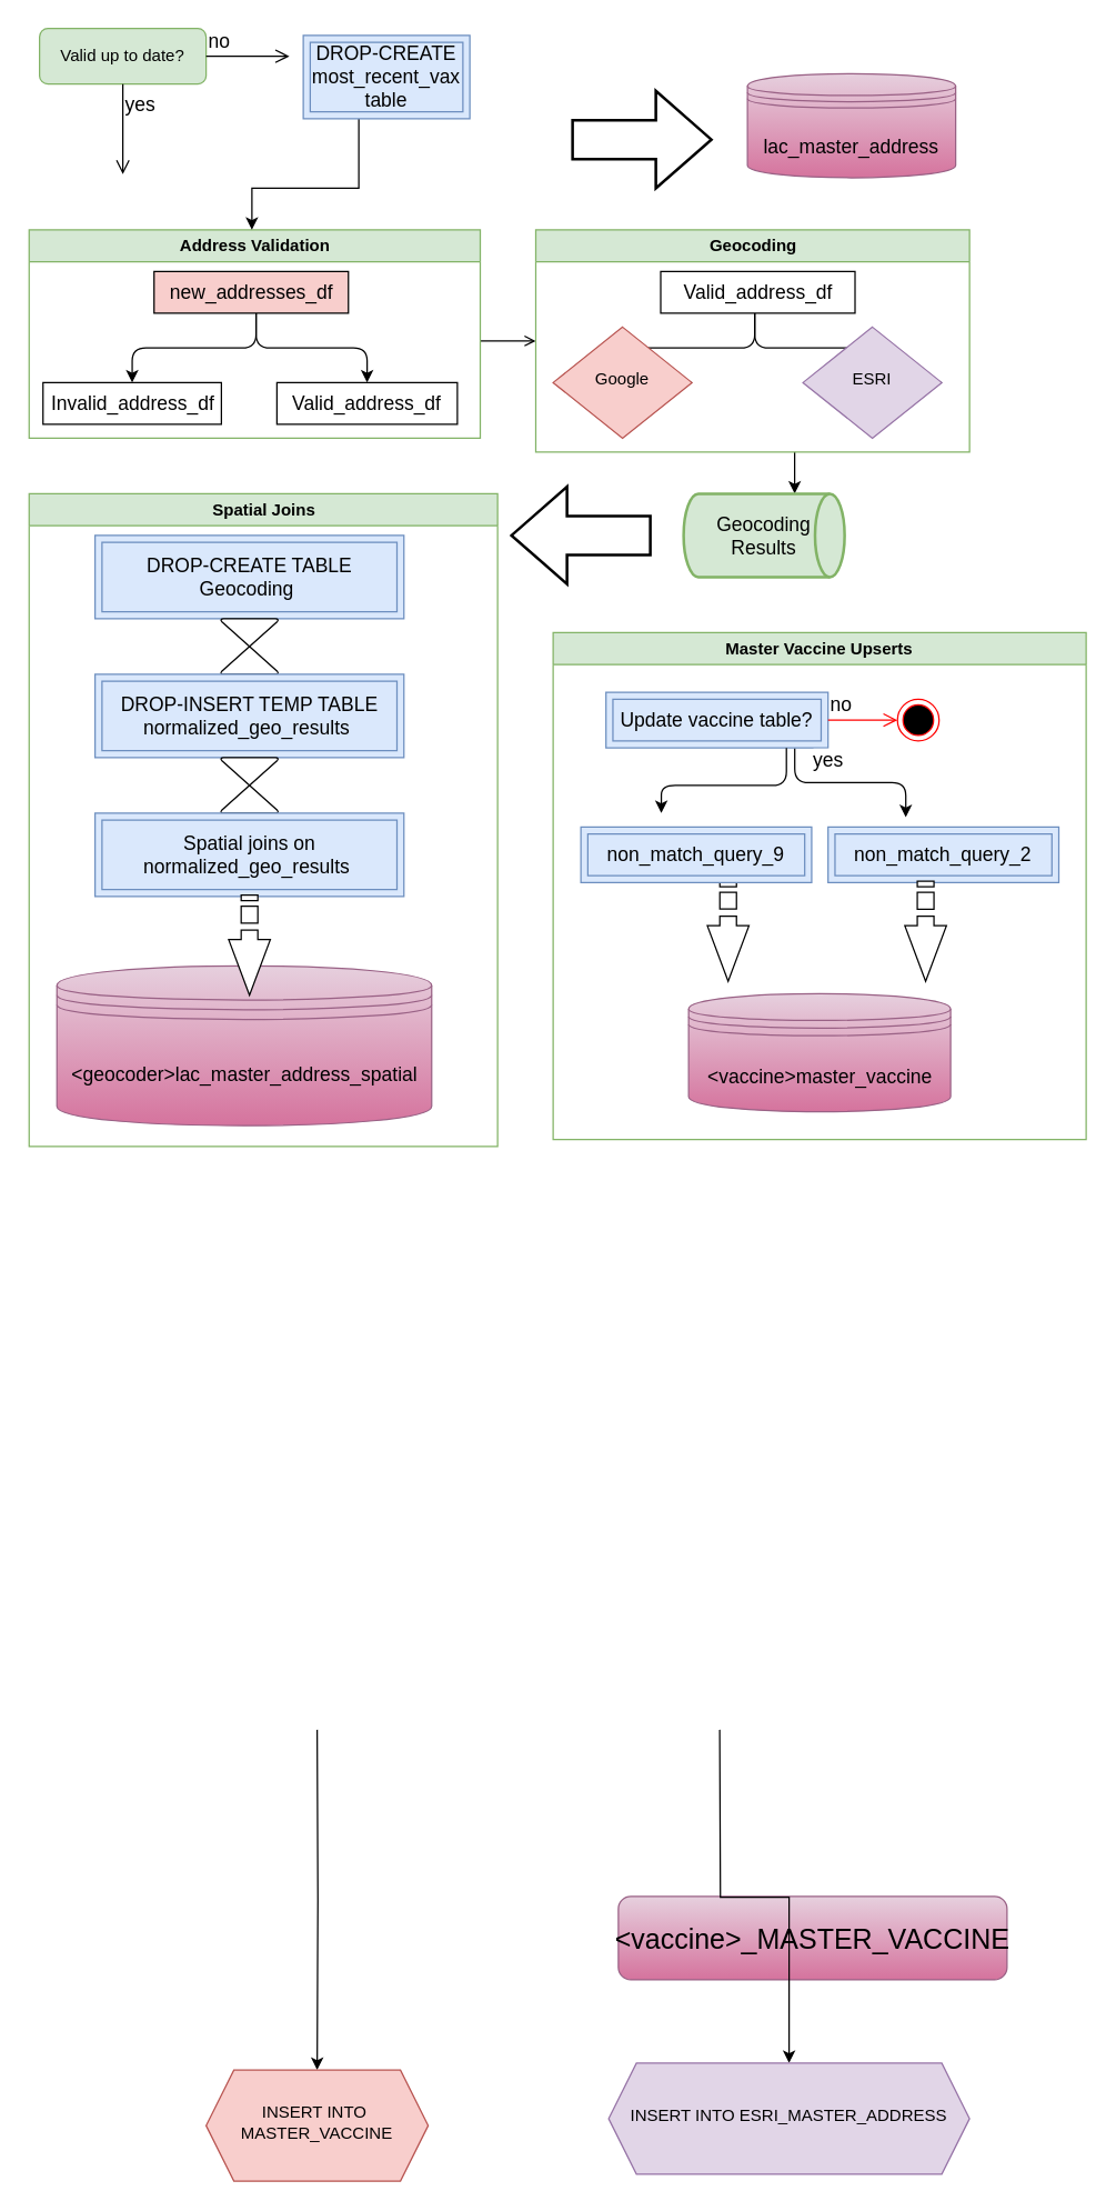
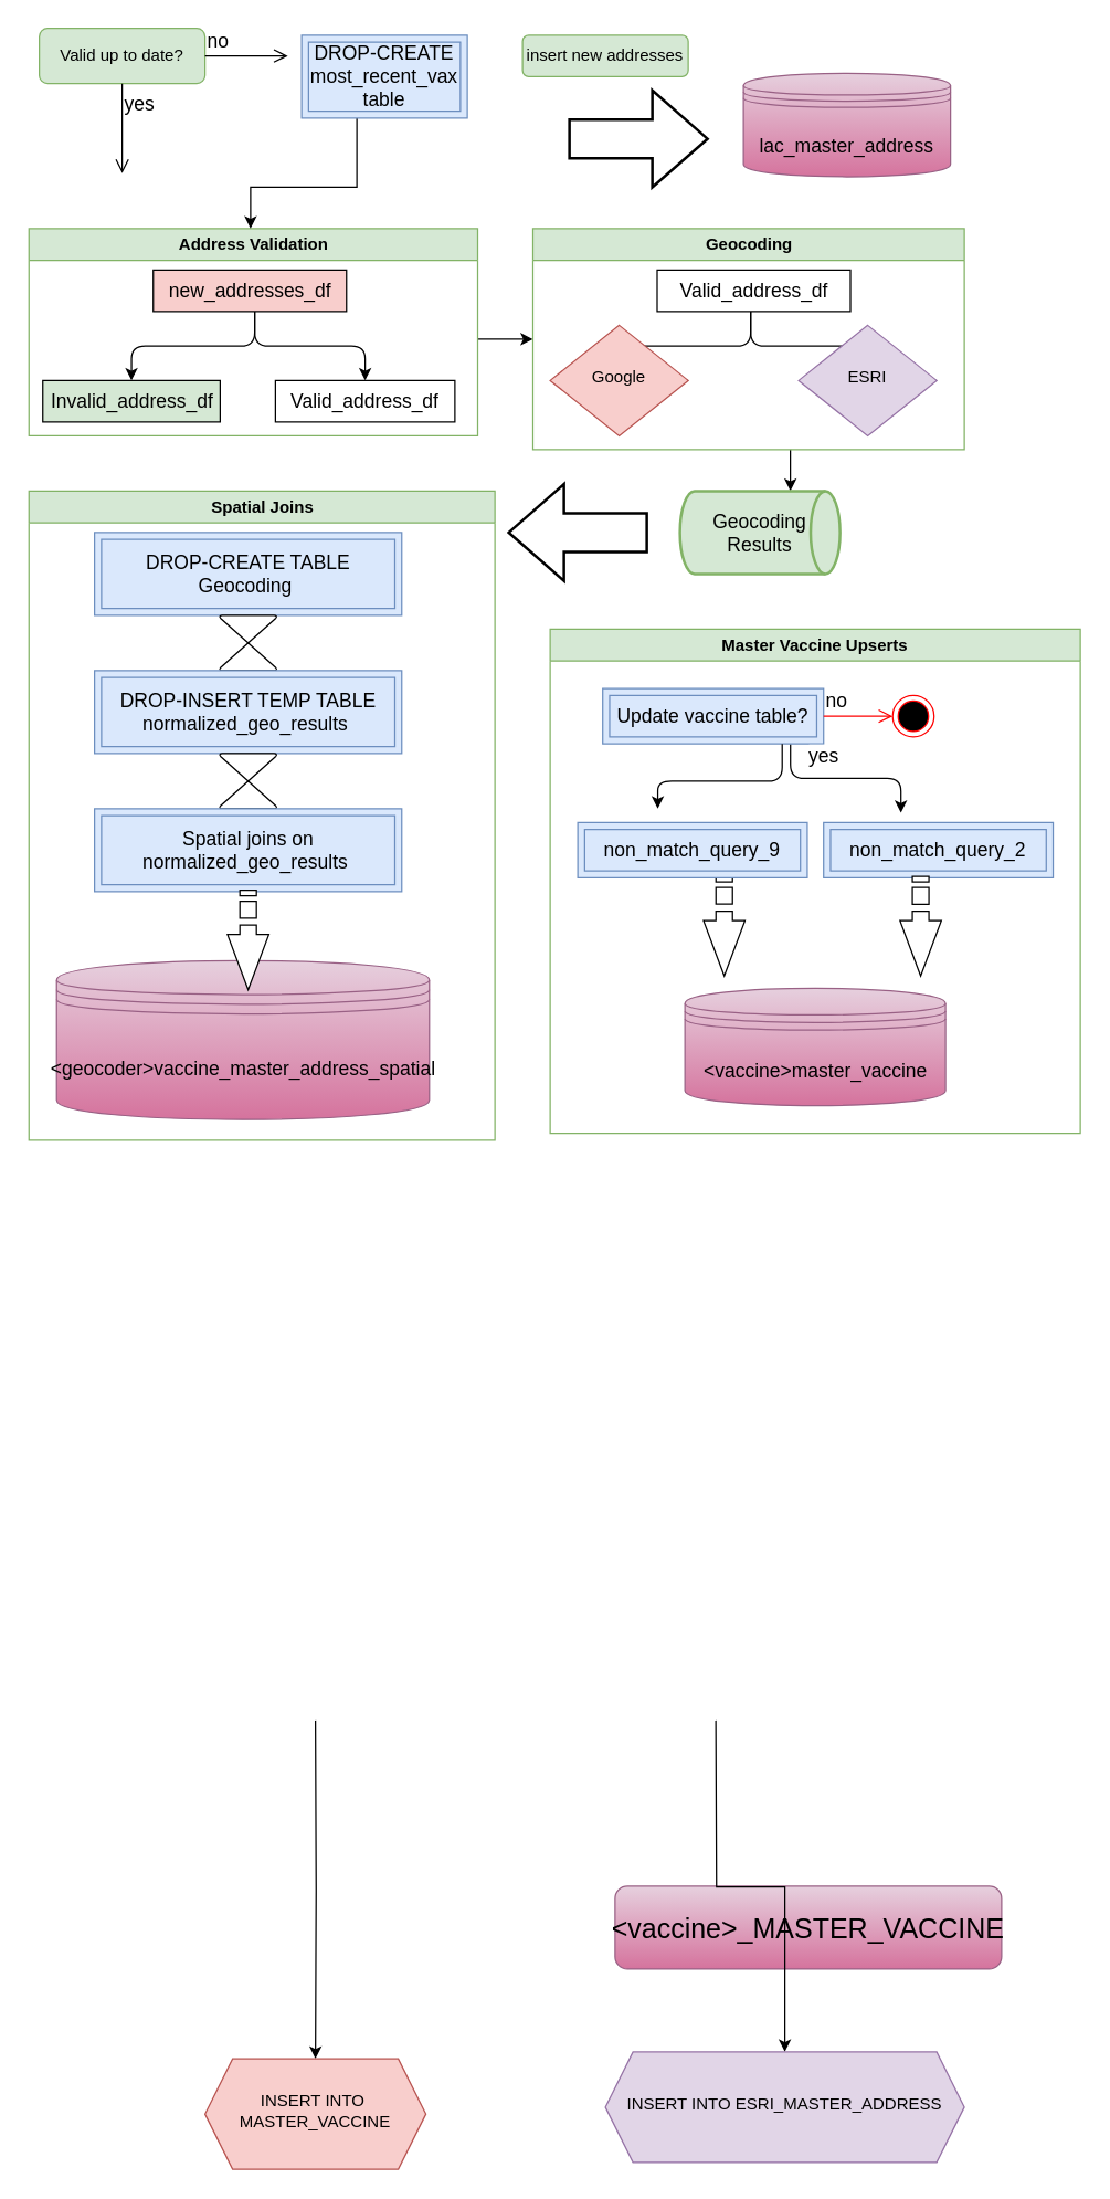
+ <mxCell id="7" value="insert new addresses" style="rounded=1;whiteSpace=wrap;html=1;fontSize=12;glass=0;strokeWidth=1;shadow=0;fillColor=#d5e8d4;strokeColor=#82b366;" parent="1" vertex="1"><mxGeometry x="378" y="25" width="120" height="30" as="geometry" /></mxCell>
- <mxCell id="9" value="" style="edgeStyle=orthogonalEdgeStyle;rounded=0;orthogonalLoop=1;jettySize=auto;html=1;fontSize=14;entryX=0;entryY=0.5;entryDx=0;entryDy=0;endArrow=open;" edge="1" parent="1" source="10" target="19"><mxGeometry relative="1" as="geometry"><Array as="points"><mxPoint x="358" y="245" /><mxPoint x="358" y="245" /></Array></mxGeometry></mxCell>
+ <mxCell id="9" value="" style="edgeStyle=orthogonalEdgeStyle;rounded=0;orthogonalLoop=1;jettySize=auto;html=1;fontSize=14;entryX=0;entryY=0.5;entryDx=0;entryDy=0;" edge="1" parent="1" source="10" target="19"><mxGeometry relative="1" as="geometry"><Array as="points"><mxPoint x="358" y="245" /><mxPoint x="358" y="245" /></Array></mxGeometry></mxCell>
- <mxCell id="12" value="Invalid_address_df" style="whiteSpace=wrap;html=1;fontSize=14;" vertex="1" parent="10"><mxGeometry x="10" y="110" width="128.5" height="30" as="geometry" /></mxCell>
+ <mxCell id="12" value="Invalid_address_df" style="whiteSpace=wrap;html=1;fontSize=14;fillColor=#d5e8d4;" vertex="1" parent="10"><mxGeometry x="10" y="110" width="128.5" height="30" as="geometry" /></mxCell>
- <mxCell id="31" value="&lt;font style=&quot;font-size: 14px;&quot;&gt;&amp;lt;geocoder&amp;gt;lac_master_address_spatial&lt;/font&gt;" style="shape=datastore;whiteSpace=wrap;html=1;fontSize=18;fontSize=20;fillColor=#e6d0de;gradientColor=#d5739d;strokeColor=#996185;" vertex="1" parent="29"><mxGeometry x="20" y="340" width="270" height="115" as="geometry" /></mxCell>
+ <mxCell id="31" value="&lt;font style=&quot;font-size: 14px;&quot;&gt;&amp;lt;geocoder&amp;gt;vaccine_master_address_spatial&lt;/font&gt;" style="shape=datastore;whiteSpace=wrap;html=1;fontSize=18;fontSize=20;fillColor=#e6d0de;gradientColor=#d5739d;strokeColor=#996185;" vertex="1" parent="29"><mxGeometry x="20" y="340" width="270" height="115" as="geometry" /></mxCell>
